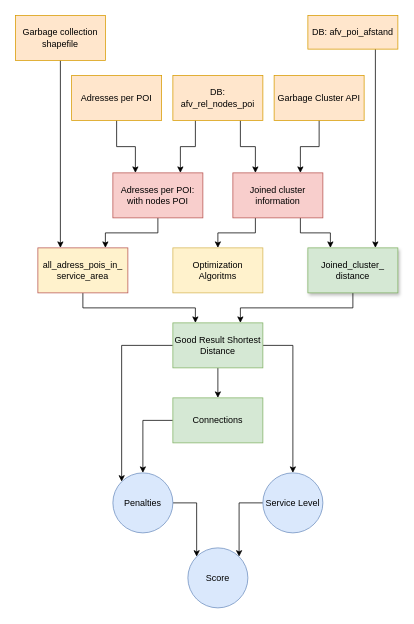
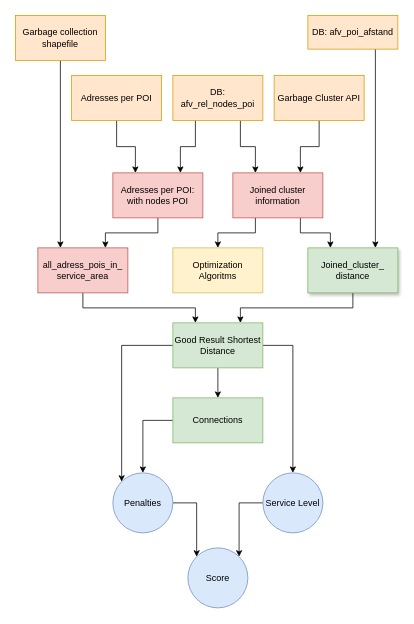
- <mxCell id="12" value="all_adress_pois_in_&lt;br&gt;service_area" style="rounded=0;whiteSpace=wrap;html=1;fillColor=#fff2cc;strokeColor=#b85450;" parent="1" vertex="1"><mxGeometry x="50" y="330" width="120" height="60" as="geometry" /></mxCell>
+ <mxCell id="12" value="all_adress_pois_in_&lt;br&gt;service_area" style="rounded=0;whiteSpace=wrap;html=1;fillColor=#f8cecc;strokeColor=#b85450;" parent="1" vertex="1"><mxGeometry x="50" y="330" width="120" height="60" as="geometry" /></mxCell>
